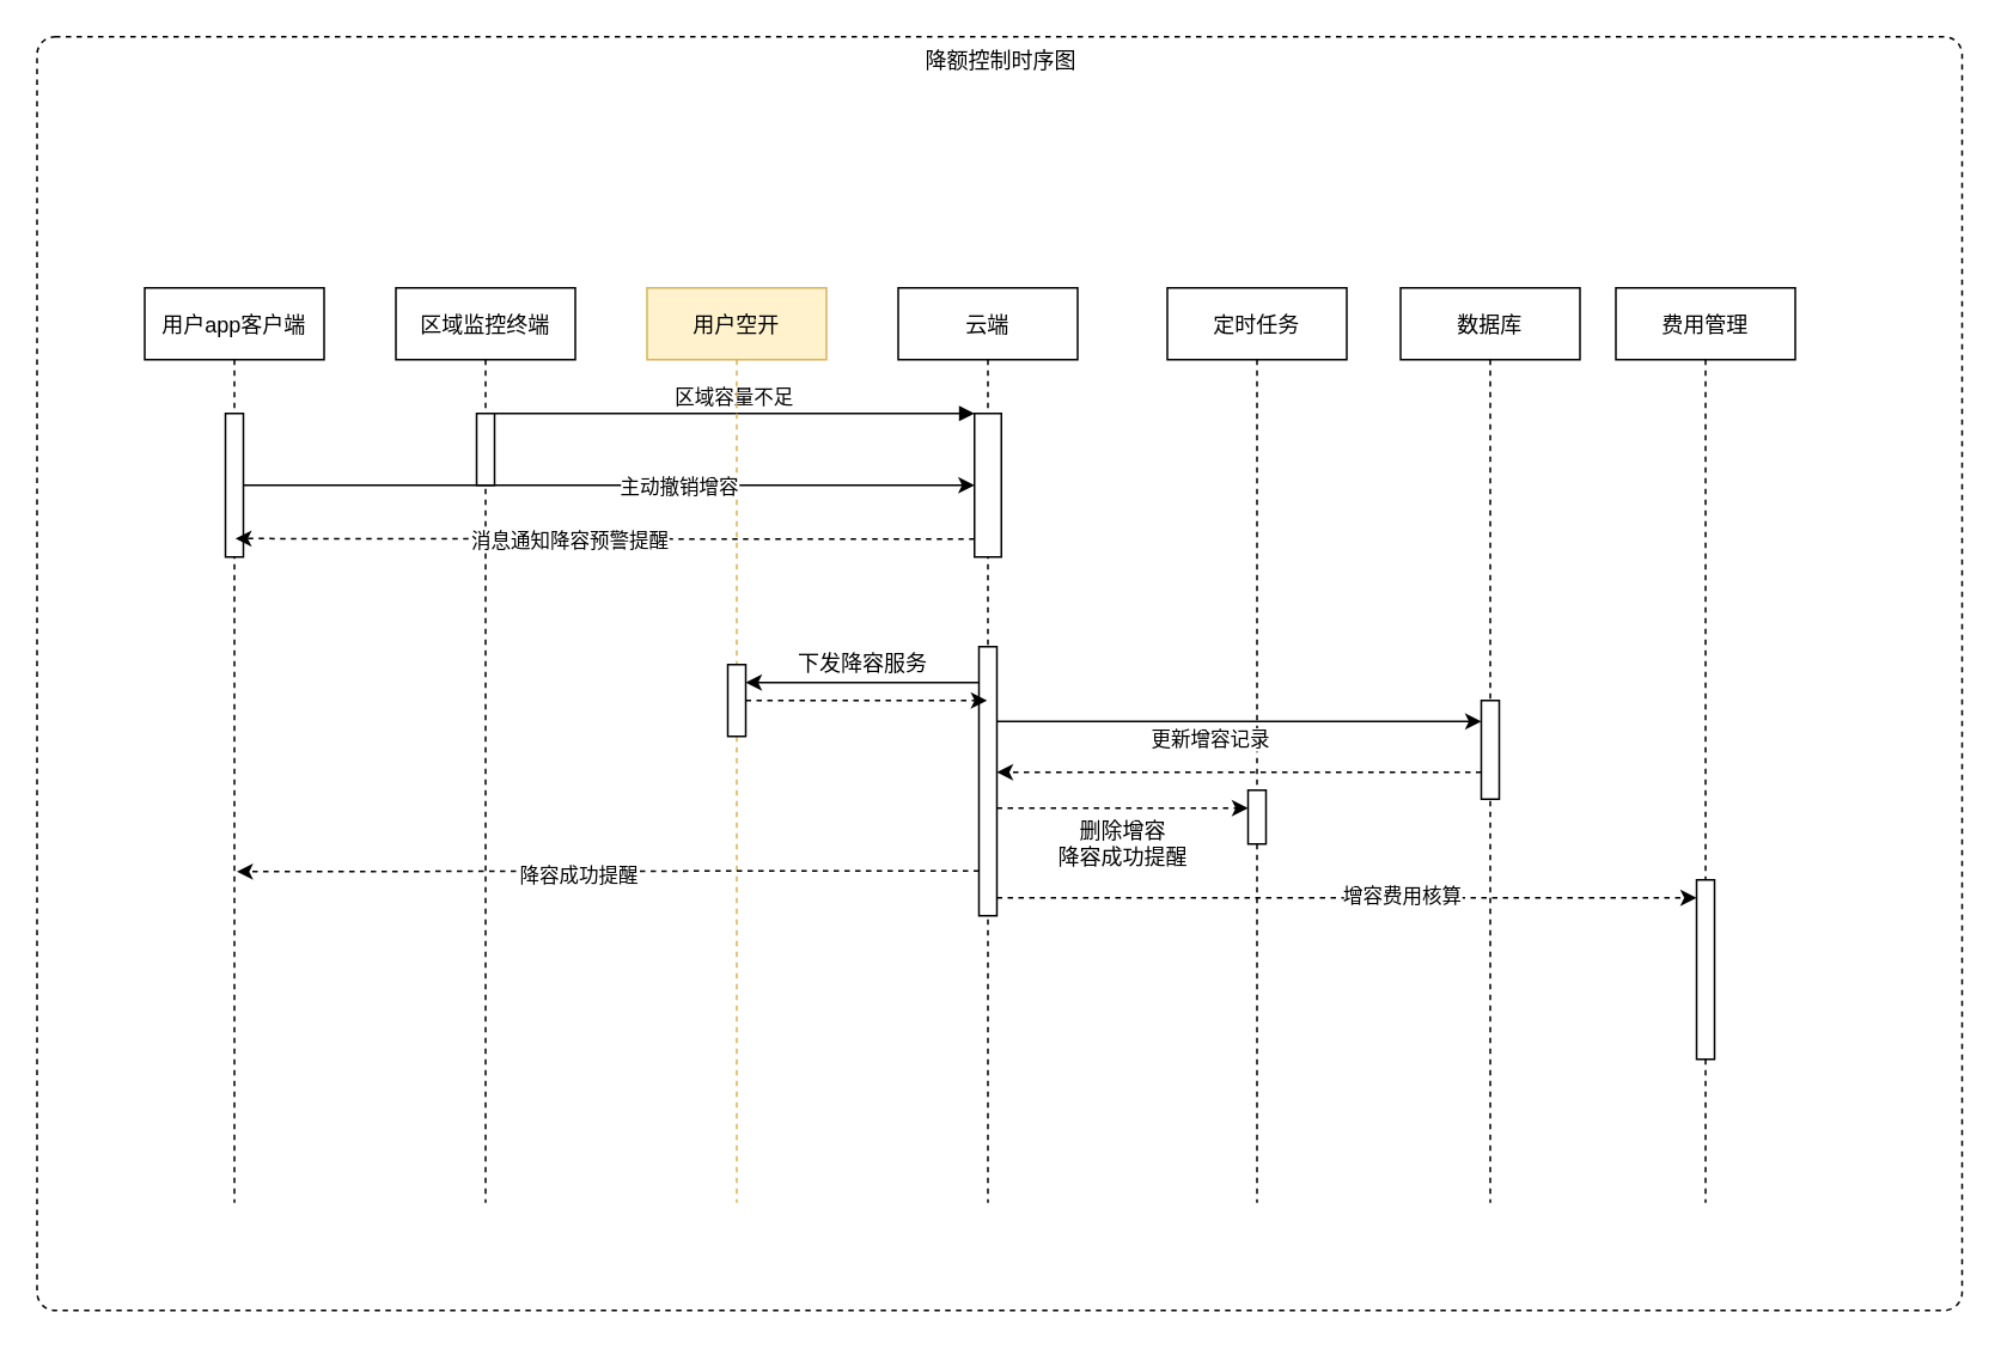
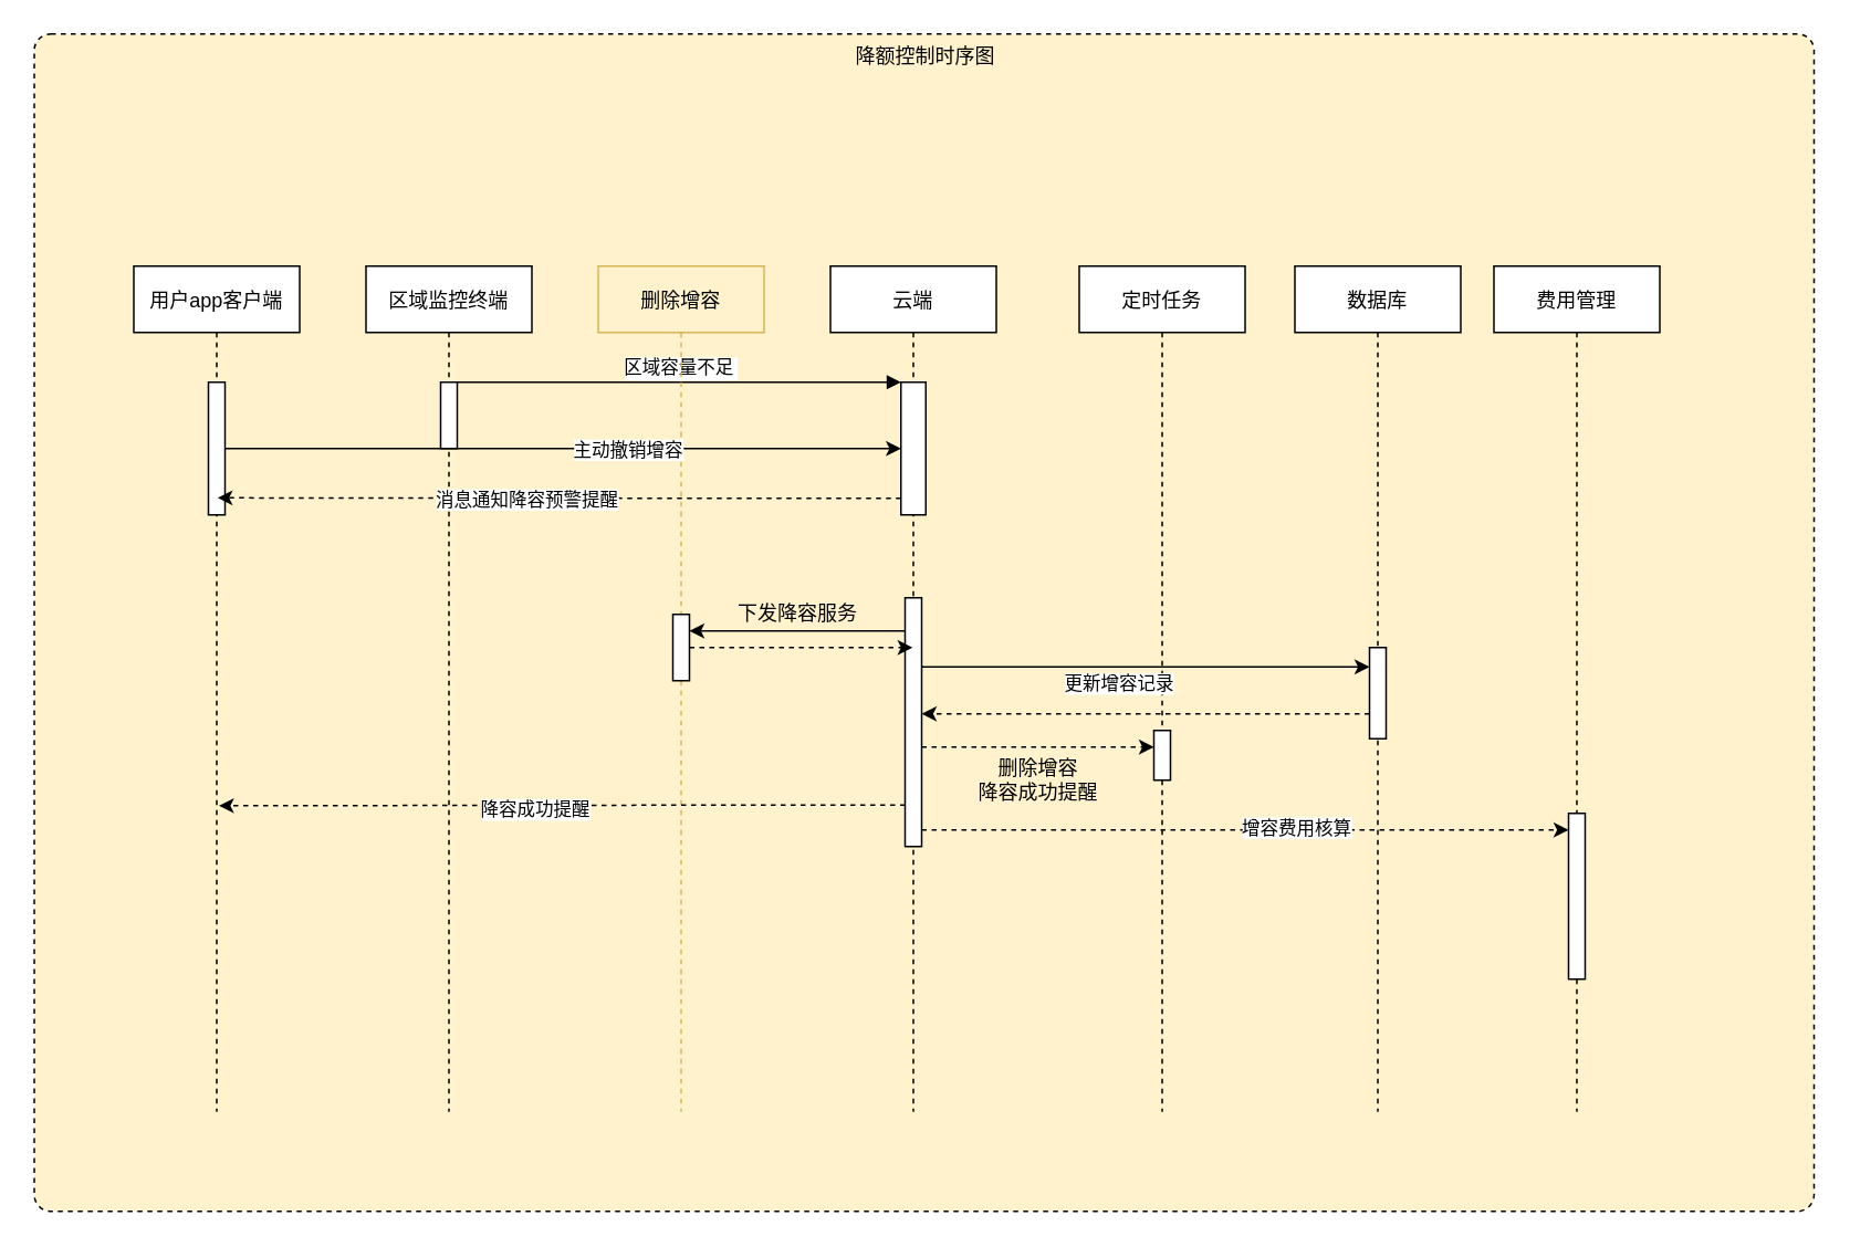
- <mxCell id="2" value="降额控制时序图" style="html=1;align=center;verticalAlign=top;rounded=1;absoluteArcSize=1;arcSize=20;dashed=1;" parent="1" vertex="1"><mxGeometry x="20" y="20" width="1073" height="710" as="geometry" /></mxCell>
+ <mxCell id="2" value="降额控制时序图" style="html=1;align=center;verticalAlign=top;rounded=1;absoluteArcSize=1;arcSize=20;dashed=1;fillColor=#fff2cc;" parent="1" vertex="1"><mxGeometry x="20" y="20" width="1073" height="710" as="geometry" /></mxCell>
- <mxCell id="9" value="用户空开" style="shape=umlLifeline;perimeter=lifelinePerimeter;container=1;collapsible=0;recursiveResize=0;rounded=0;shadow=0;strokeWidth=1;fillColor=#fff2cc;strokeColor=#d6b656;" parent="1" vertex="1"><mxGeometry x="360" y="160" width="100" height="510" as="geometry" /></mxCell>
+ <mxCell id="9" value="删除增容" style="shape=umlLifeline;perimeter=lifelinePerimeter;container=1;collapsible=0;recursiveResize=0;rounded=0;shadow=0;strokeWidth=1;fillColor=#fff2cc;strokeColor=#d6b656;" parent="1" vertex="1"><mxGeometry x="360" y="160" width="100" height="510" as="geometry" /></mxCell>
